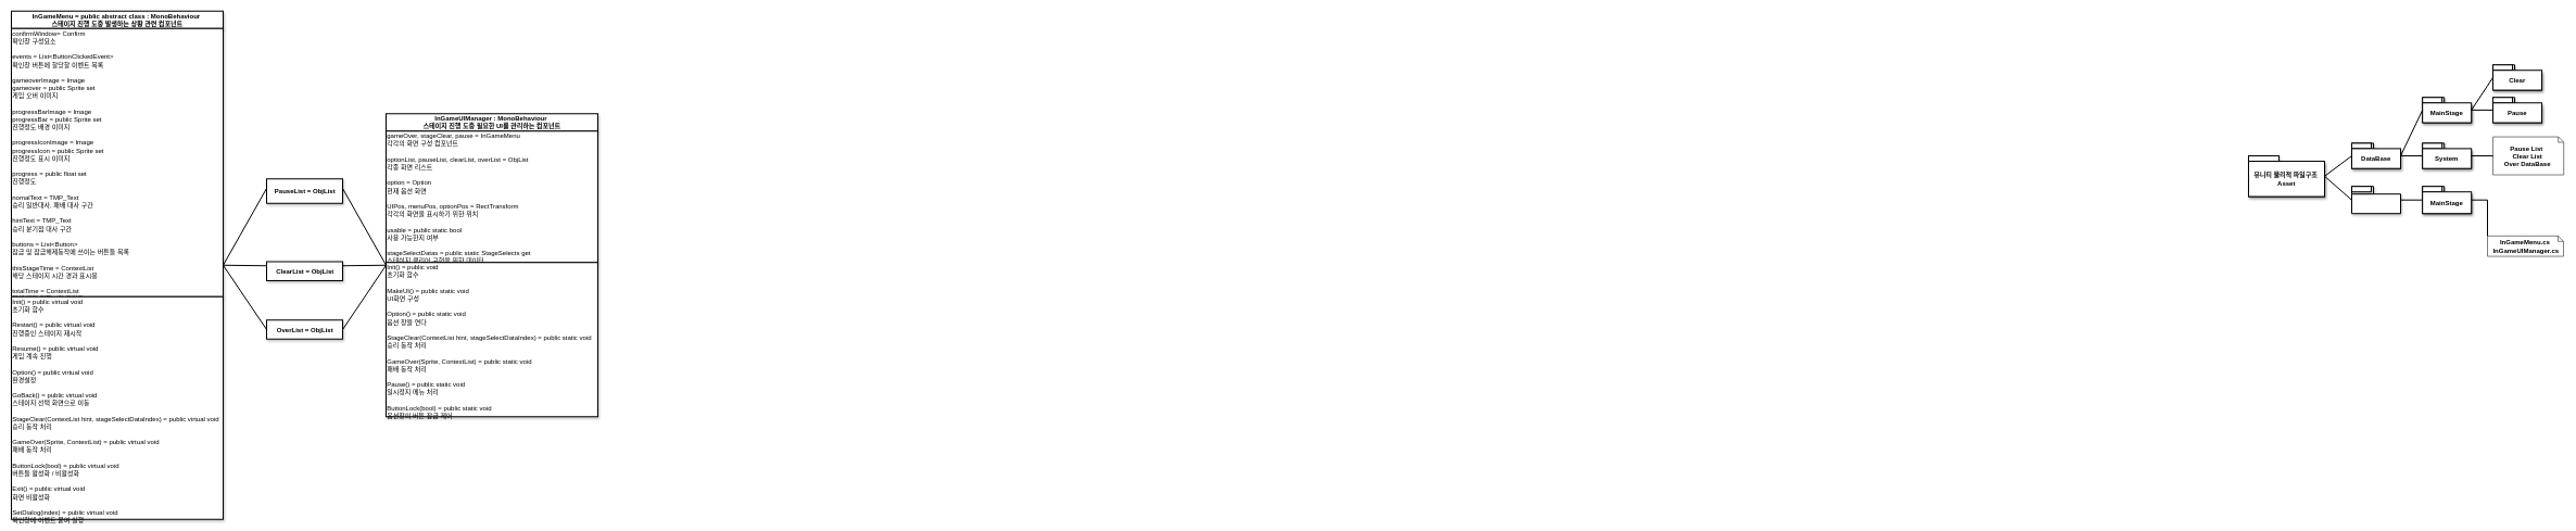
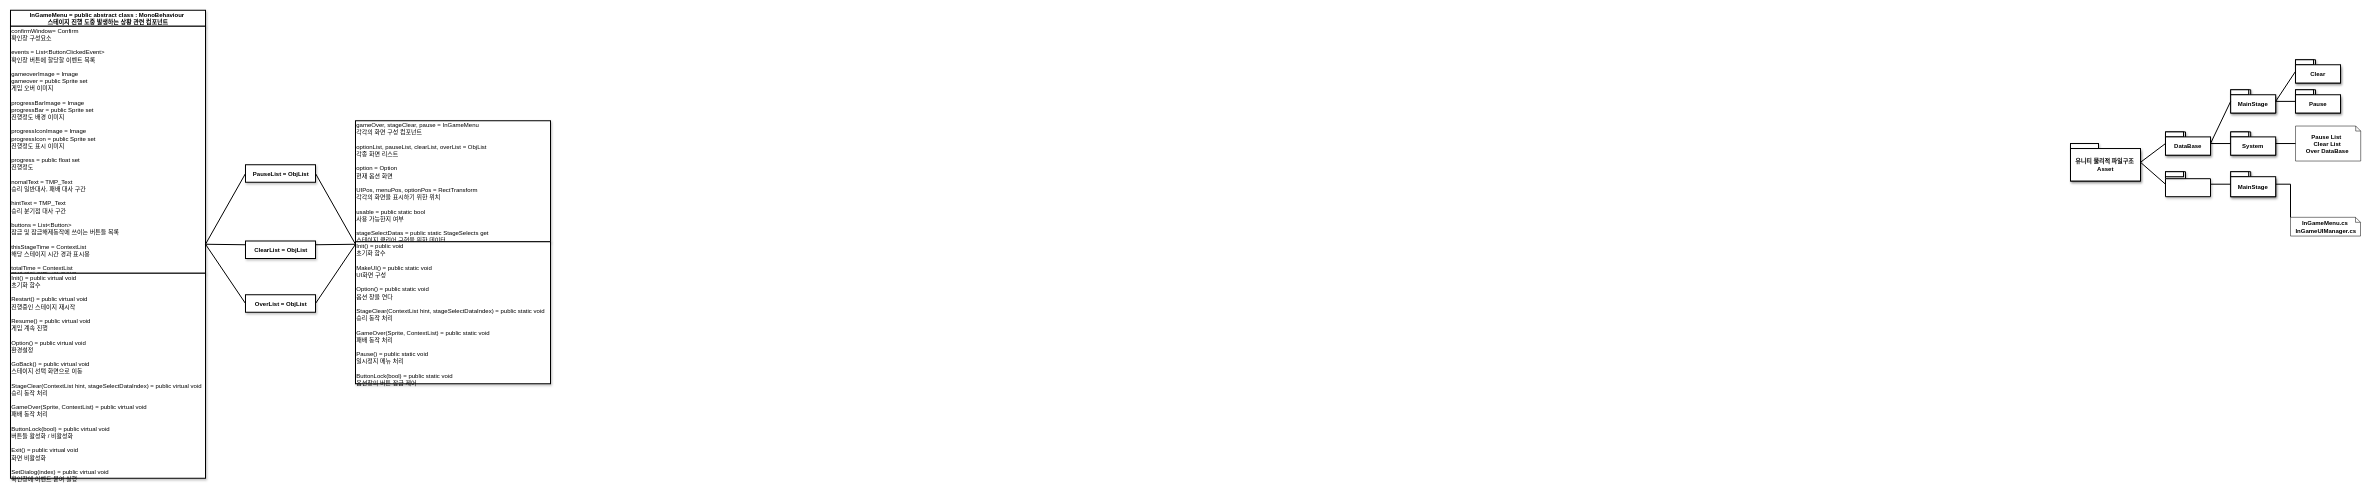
- <mxCell id="23" value="&lt;div style='width: 387.0px;height:auto;word-break: break-word;'&gt;&lt;div align=&quot;center&quot;&gt;&lt;span style=&quot;font-size: 12px; font-family: Arial; white-space: pre-wrap; font-weight: bold; text-decoration: none; line-height: 14px; color: rgb(0, 0, 0);&quot;&gt;InGameUIManager : MonoBehaviour &lt;/span&gt;&lt;/div&gt;&lt;div align=&quot;center&quot;&gt;&lt;span style=&quot;font-size: 12px; font-family: Arial; white-space: pre-wrap; font-weight: bold; text-decoration: none; line-height: 14px; color: rgb(0, 0, 0);&quot;&gt;스테이지 진행 도중 필요한 UI를 관리하는 컴포넌트&lt;/span&gt;&lt;/div&gt;&lt;/div&gt;" style="shape=rect;shadow=1;strokeWidth=2;fillColor=#ffffff;strokeColor=#000000;opacity=100.0;html=1;nl2Br=0;verticalAlign=top;align=center;spacingLeft=0.0;spacingRight=0;spacingTop=-5.0;spacingBottom=2;whiteSpace=wrap;gliffyId=255;" parent="22" vertex="1"><mxGeometry width="390" height="32" as="geometry" /></mxCell>
- <mxCell id="26" value="&lt;div style='width: 133.0px;height:auto;word-break: break-word;'&gt;&lt;div align=&quot;center&quot;&gt;&lt;span style=&quot;font-size: 12px; font-family: Arial; white-space: pre-wrap; font-weight: bold; text-decoration: none; line-height: 14px; color: rgb(0, 0, 0);&quot;&gt;PauseList = ObjList&lt;/span&gt;&lt;/div&gt;&lt;/div&gt;" style="shape=rect;shadow=1;strokeWidth=2;fillColor=#ffffff;strokeColor=#000000;opacity=100.0;html=1;nl2Br=0;verticalAlign=middle;align=center;spacingLeft=2.0;spacingRight=0;whiteSpace=wrap;gliffyId=261;" parent="1" vertex="1"><mxGeometry x="490" y="329" width="140" height="45" as="geometry" /></mxCell>
+ <mxCell id="26" value="&lt;div style='width: 133.0px;height:auto;word-break: break-word;'&gt;&lt;div align=&quot;center&quot;&gt;&lt;span style=&quot;font-size: 12px; font-family: Arial; white-space: pre-wrap; font-weight: bold; text-decoration: none; line-height: 14px; color: rgb(0, 0, 0);&quot;&gt;PauseList = ObjList&lt;/span&gt;&lt;/div&gt;&lt;/div&gt;" style="shape=rect;shadow=1;strokeWidth=2;fillColor=#ffffff;strokeColor=#000000;opacity=100.0;html=1;nl2Br=0;verticalAlign=middle;align=center;spacingLeft=2.0;spacingRight=0;whiteSpace=wrap;gliffyId=261;" parent="1" vertex="1"><mxGeometry x="490" y="329" width="140" height="35" as="geometry" /></mxCell>
